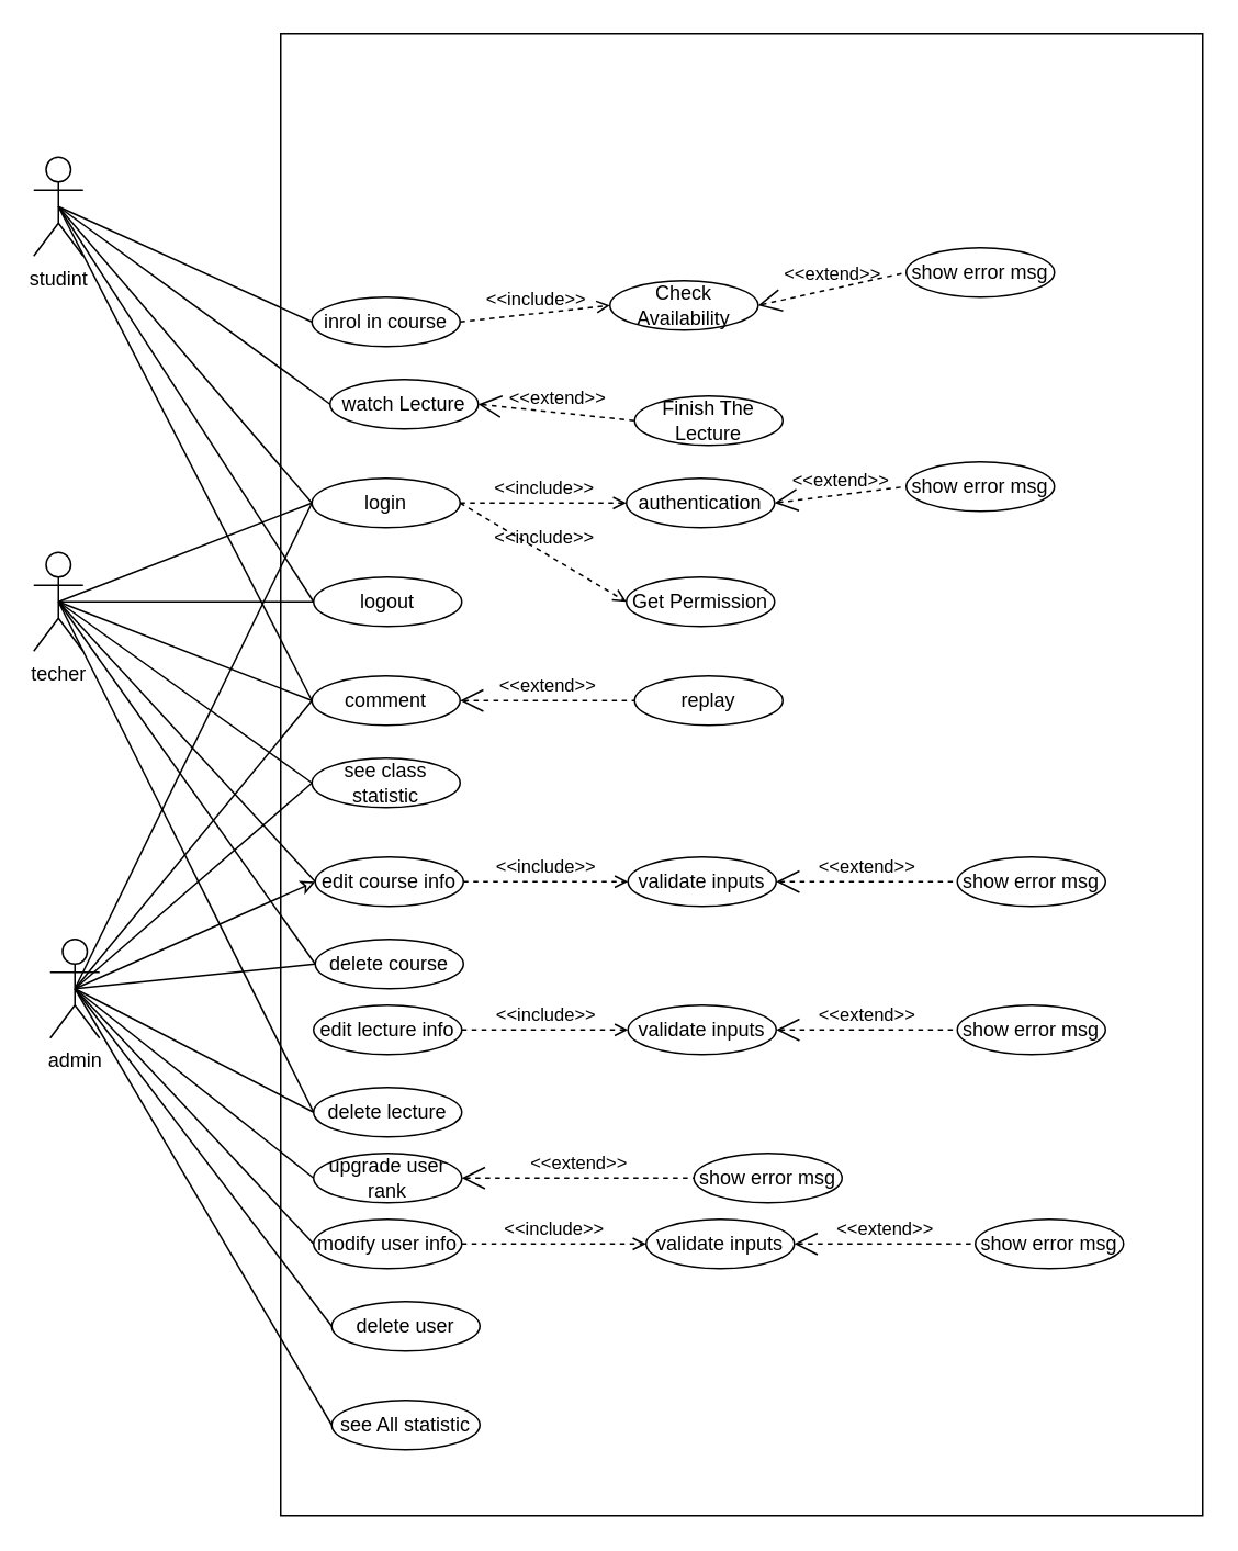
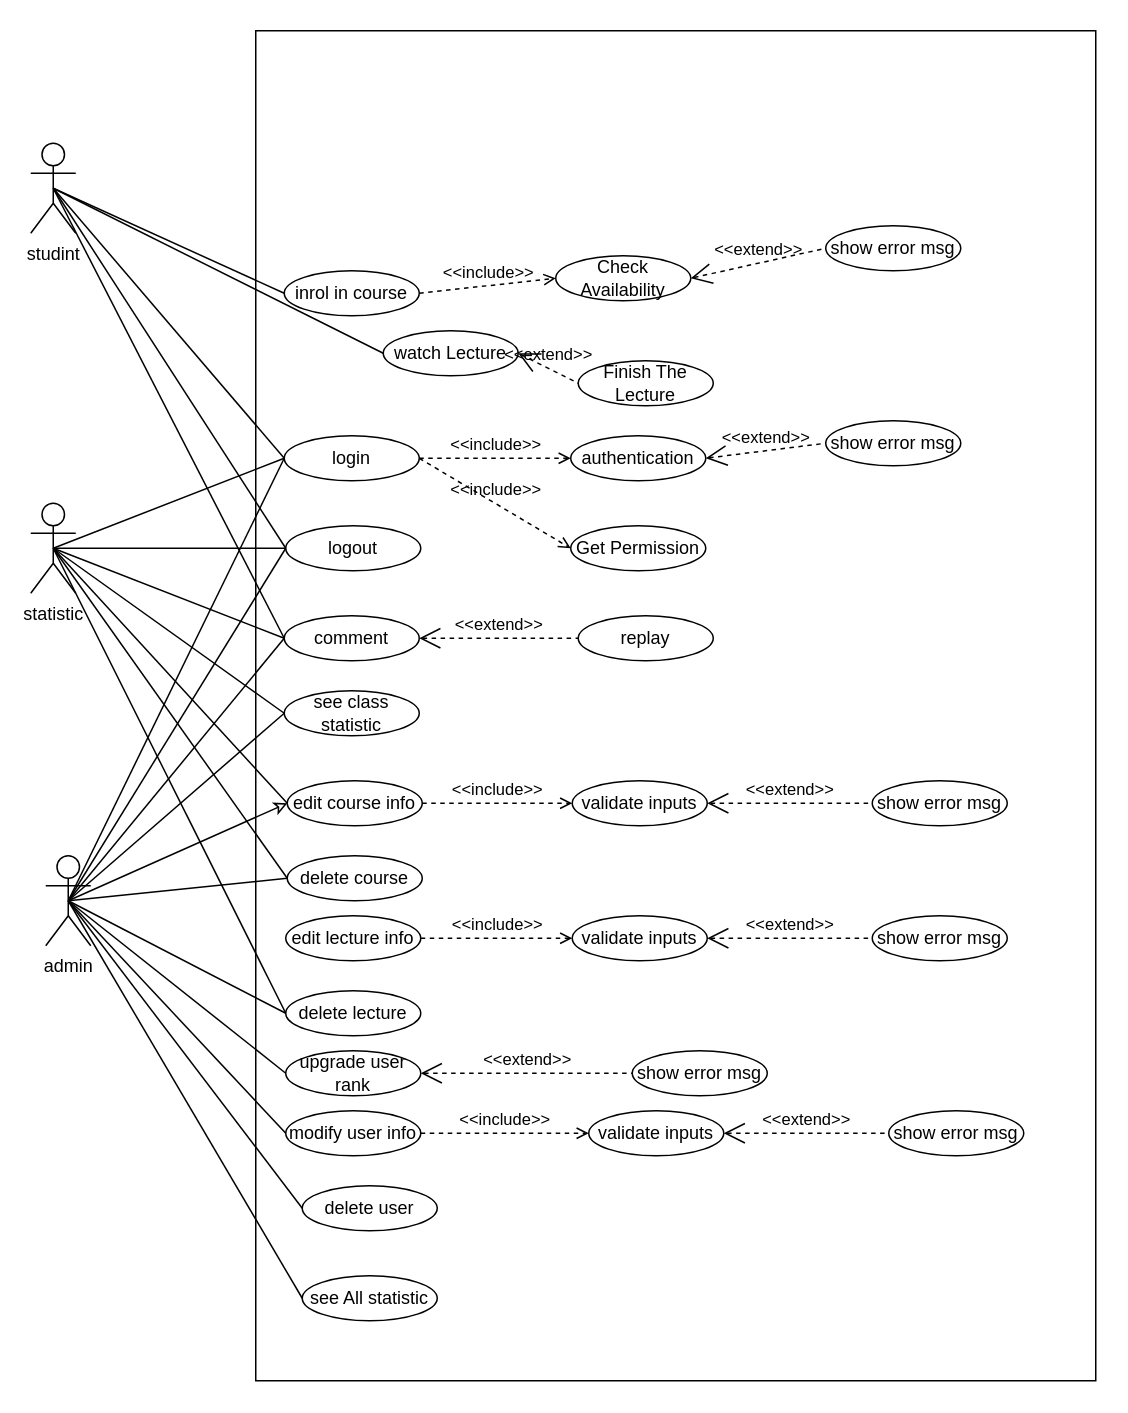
- <mxCell id="11" value="watch Lecture" style="ellipse;whiteSpace=wrap;html=1;" parent="1" vertex="1"><mxGeometry x="200" y="230" width="90" height="30" as="geometry" /></mxCell>
+ <mxCell id="11" value="watch Lecture" style="ellipse;whiteSpace=wrap;html=1;" parent="1" vertex="1"><mxGeometry x="255" y="220" width="90" height="30" as="geometry" /></mxCell>
- <mxCell id="59" value="techer" style="shape=umlActor;html=1;verticalLabelPosition=bottom;verticalAlign=top;align=center;" parent="1" vertex="1"><mxGeometry x="20" y="335" width="30" height="60" as="geometry" /></mxCell>
+ <mxCell id="59" value="statistic" style="shape=umlActor;html=1;verticalLabelPosition=bottom;verticalAlign=top;align=center;" parent="1" vertex="1"><mxGeometry x="20" y="335" width="30" height="60" as="geometry" /></mxCell>
+ <mxCell id="61" style="edgeStyle=none;rounded=0;orthogonalLoop=1;jettySize=auto;html=1;exitX=0.5;exitY=0.5;exitDx=0;exitDy=0;exitPerimeter=0;entryX=0;entryY=0.5;entryDx=0;entryDy=0;endArrow=none;endFill=0;" parent="1" source="71" target="26" edge="1"><mxGeometry relative="1" as="geometry" /></mxCell>
